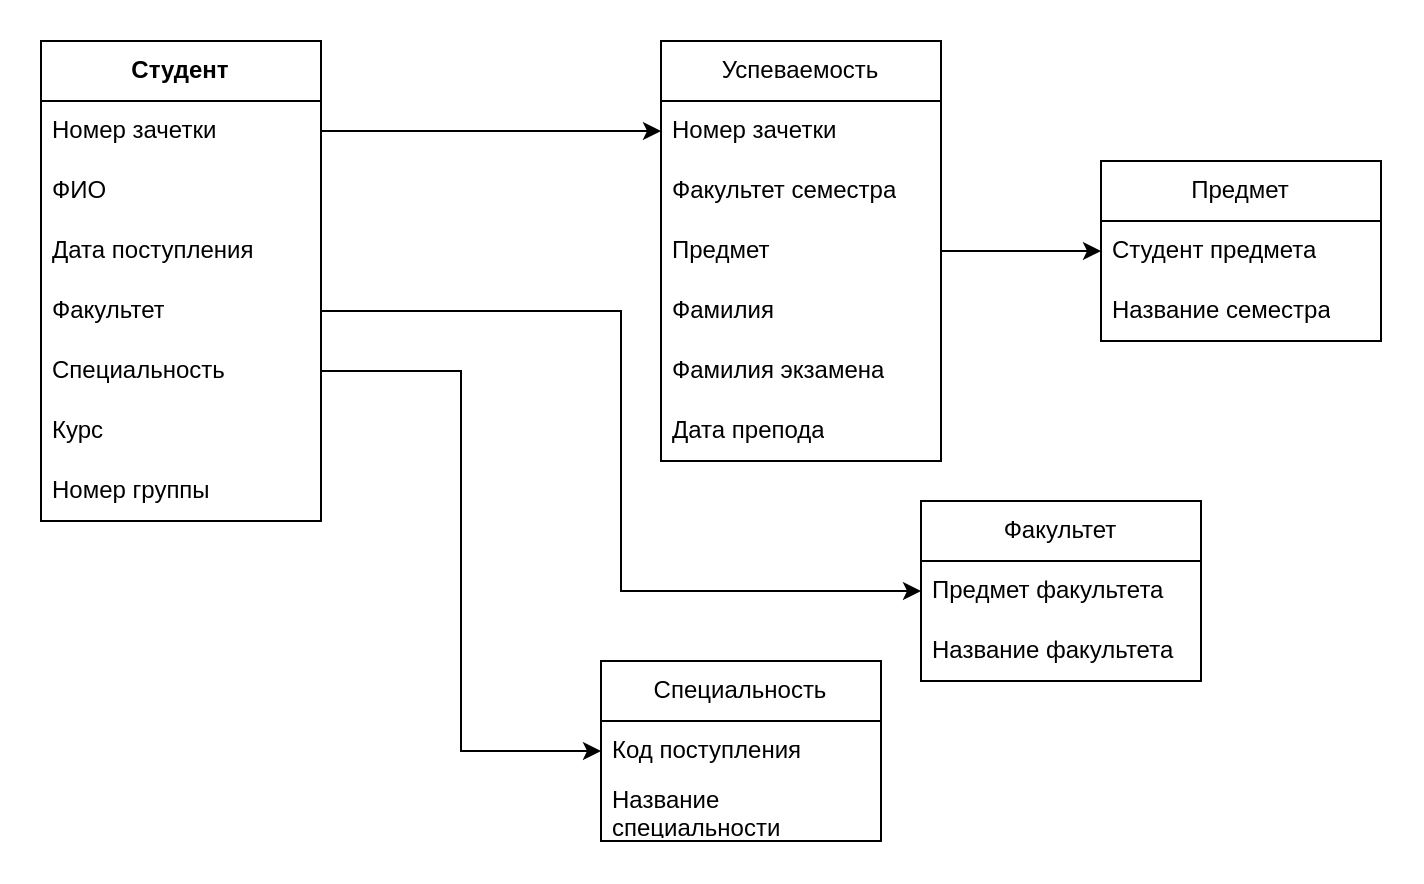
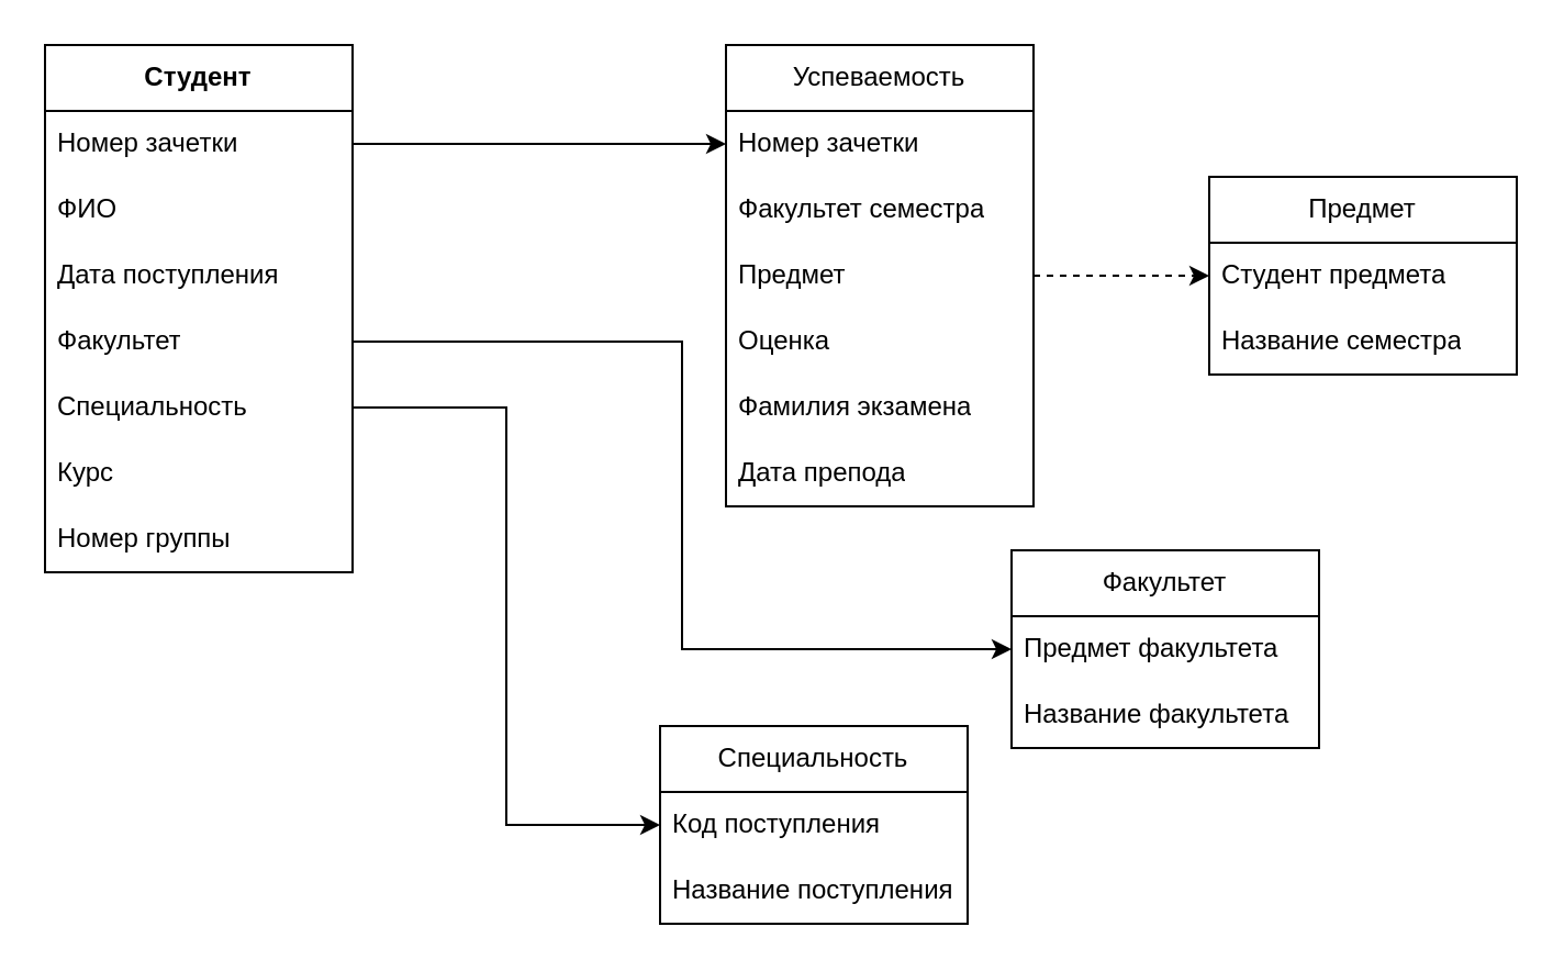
- <mxCell id="10" style="edgeStyle=orthogonalEdgeStyle;rounded=0;orthogonalLoop=1;jettySize=auto;html=1;entryX=0;entryY=0.5;entryDx=0;entryDy=0;" edge="1" parent="1" source="11" target="22"><mxGeometry relative="1" as="geometry" /></mxCell>
+ <mxCell id="10" style="edgeStyle=orthogonalEdgeStyle;rounded=0;orthogonalLoop=1;jettySize=auto;html=1;entryX=0;entryY=0.5;entryDx=0;entryDy=0;dashed=1;" edge="1" parent="1" source="11" target="22"><mxGeometry relative="1" as="geometry" /></mxCell>
- <mxCell id="15" value="Фамилия" style="text;strokeColor=none;fillColor=none;align=left;verticalAlign=middle;spacingLeft=4;spacingRight=4;overflow=hidden;points=[[0,0.5],[1,0.5]];portConstraint=eastwest;rotatable=0;whiteSpace=wrap;html=1;" vertex="1" parent="11"><mxGeometry y="120" width="140" height="30" as="geometry" /></mxCell>
+ <mxCell id="15" value="Оценка" style="text;strokeColor=none;fillColor=none;align=left;verticalAlign=middle;spacingLeft=4;spacingRight=4;overflow=hidden;points=[[0,0.5],[1,0.5]];portConstraint=eastwest;rotatable=0;whiteSpace=wrap;html=1;" vertex="1" parent="11"><mxGeometry y="120" width="140" height="30" as="geometry" /></mxCell>
- <mxCell id="20" value="Название специальности" style="text;strokeColor=none;fillColor=none;align=left;verticalAlign=middle;spacingLeft=4;spacingRight=4;overflow=hidden;points=[[0,0.5],[1,0.5]];portConstraint=eastwest;rotatable=0;whiteSpace=wrap;html=1;" vertex="1" parent="18"><mxGeometry y="60" width="140" height="30" as="geometry" /></mxCell>
+ <mxCell id="20" value="Название поступления" style="text;strokeColor=none;fillColor=none;align=left;verticalAlign=middle;spacingLeft=4;spacingRight=4;overflow=hidden;points=[[0,0.5],[1,0.5]];portConstraint=eastwest;rotatable=0;whiteSpace=wrap;html=1;" vertex="1" parent="18"><mxGeometry y="60" width="140" height="30" as="geometry" /></mxCell>
